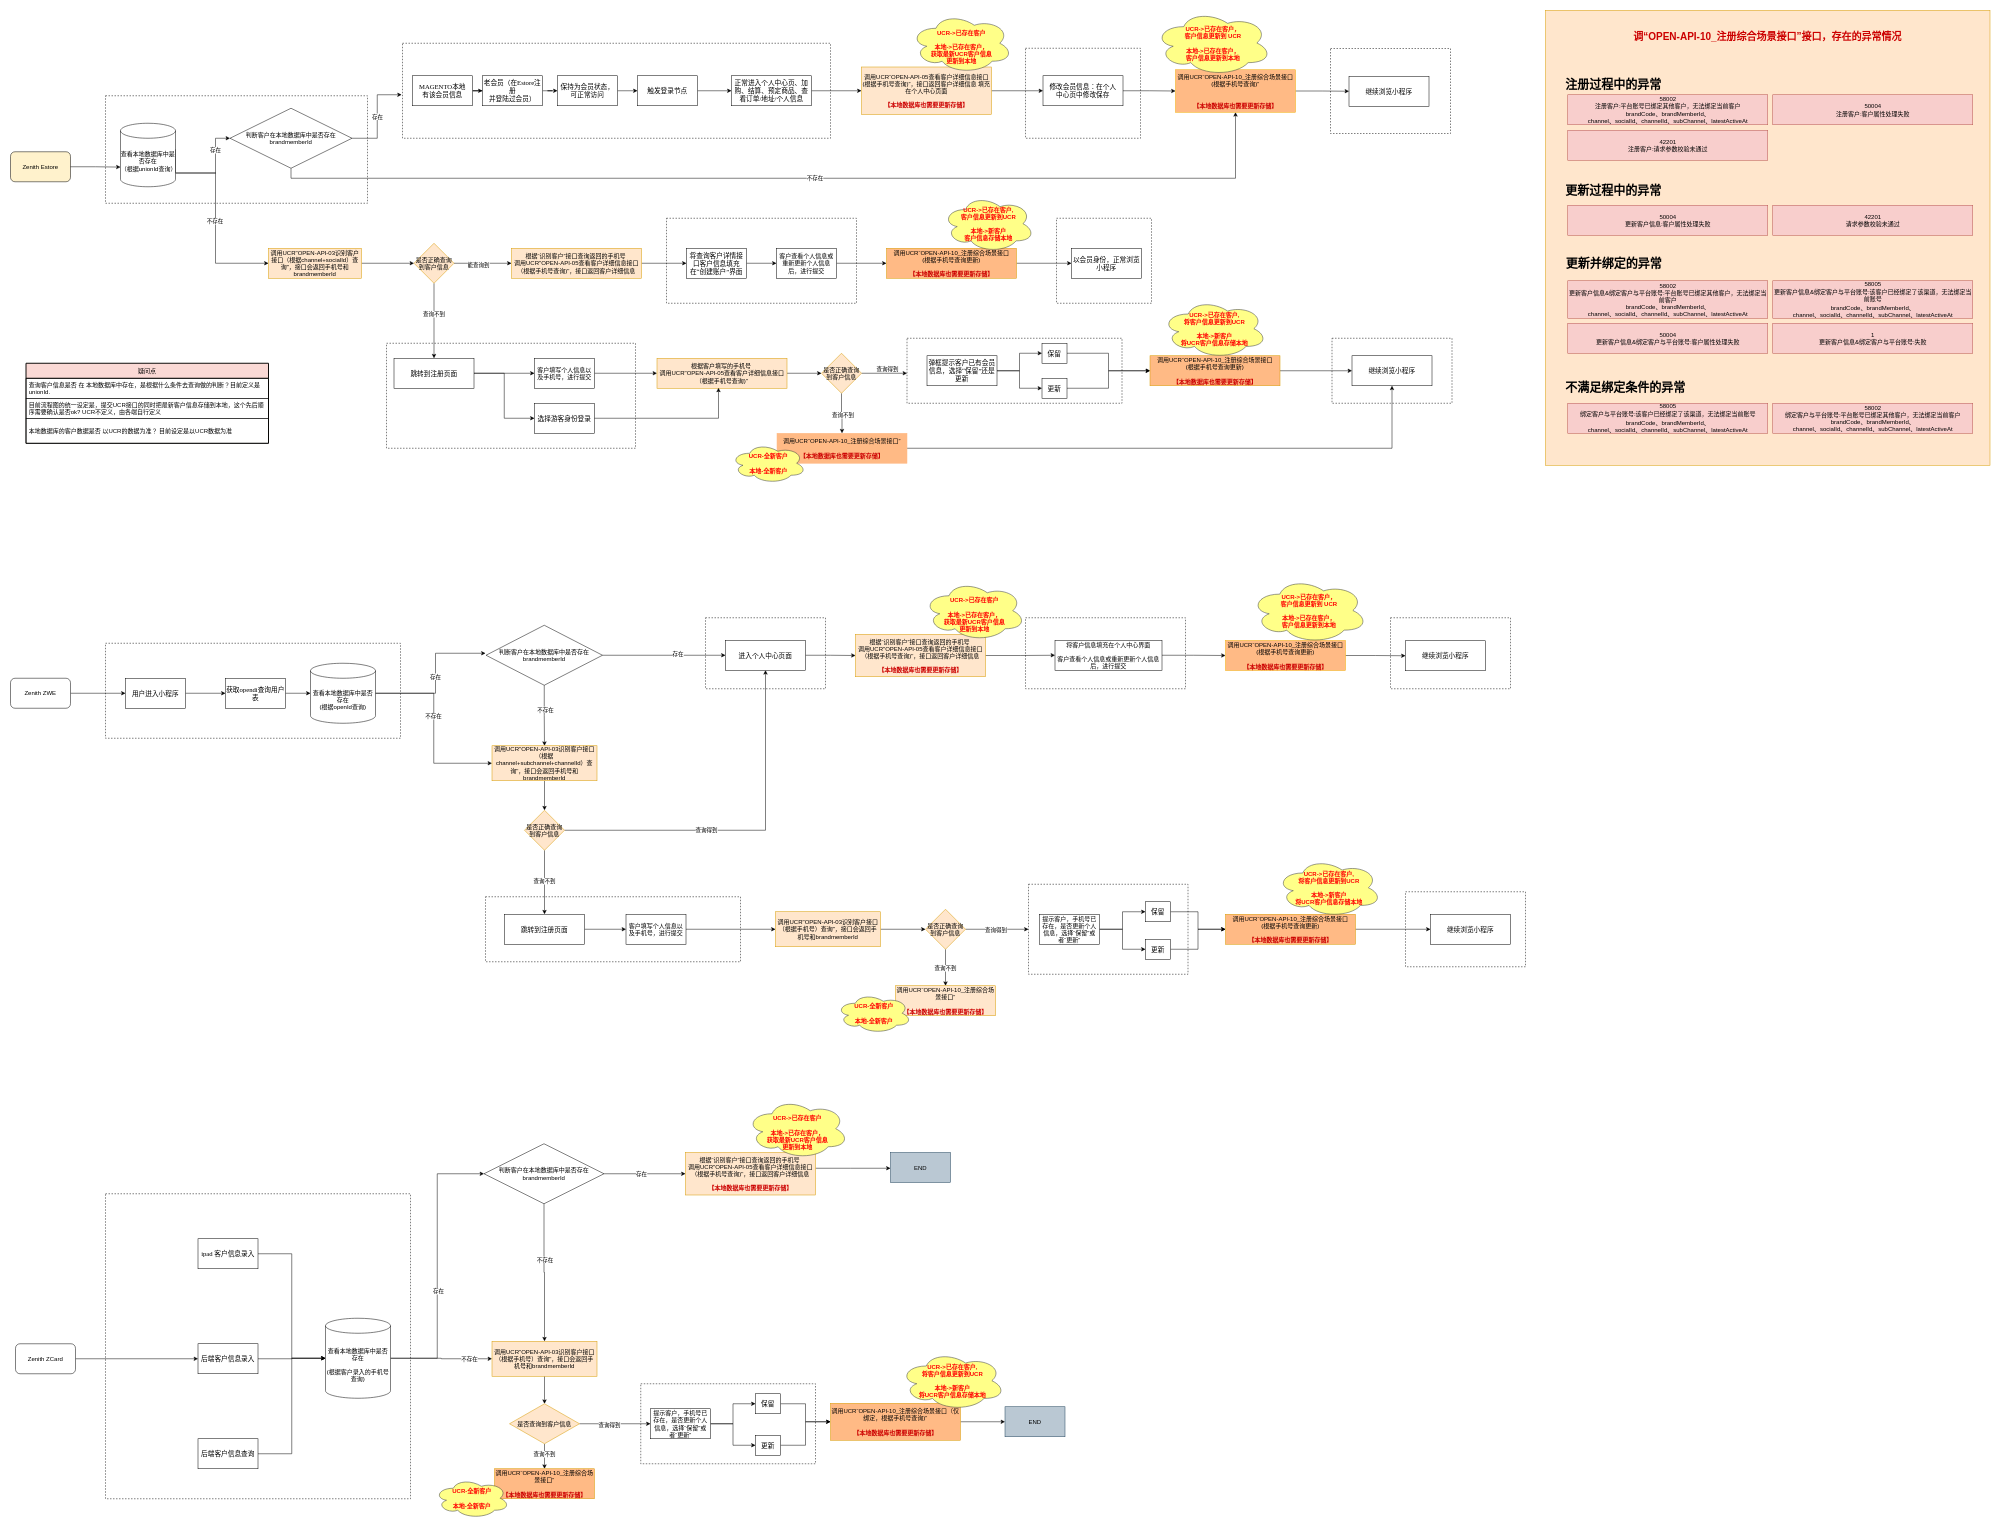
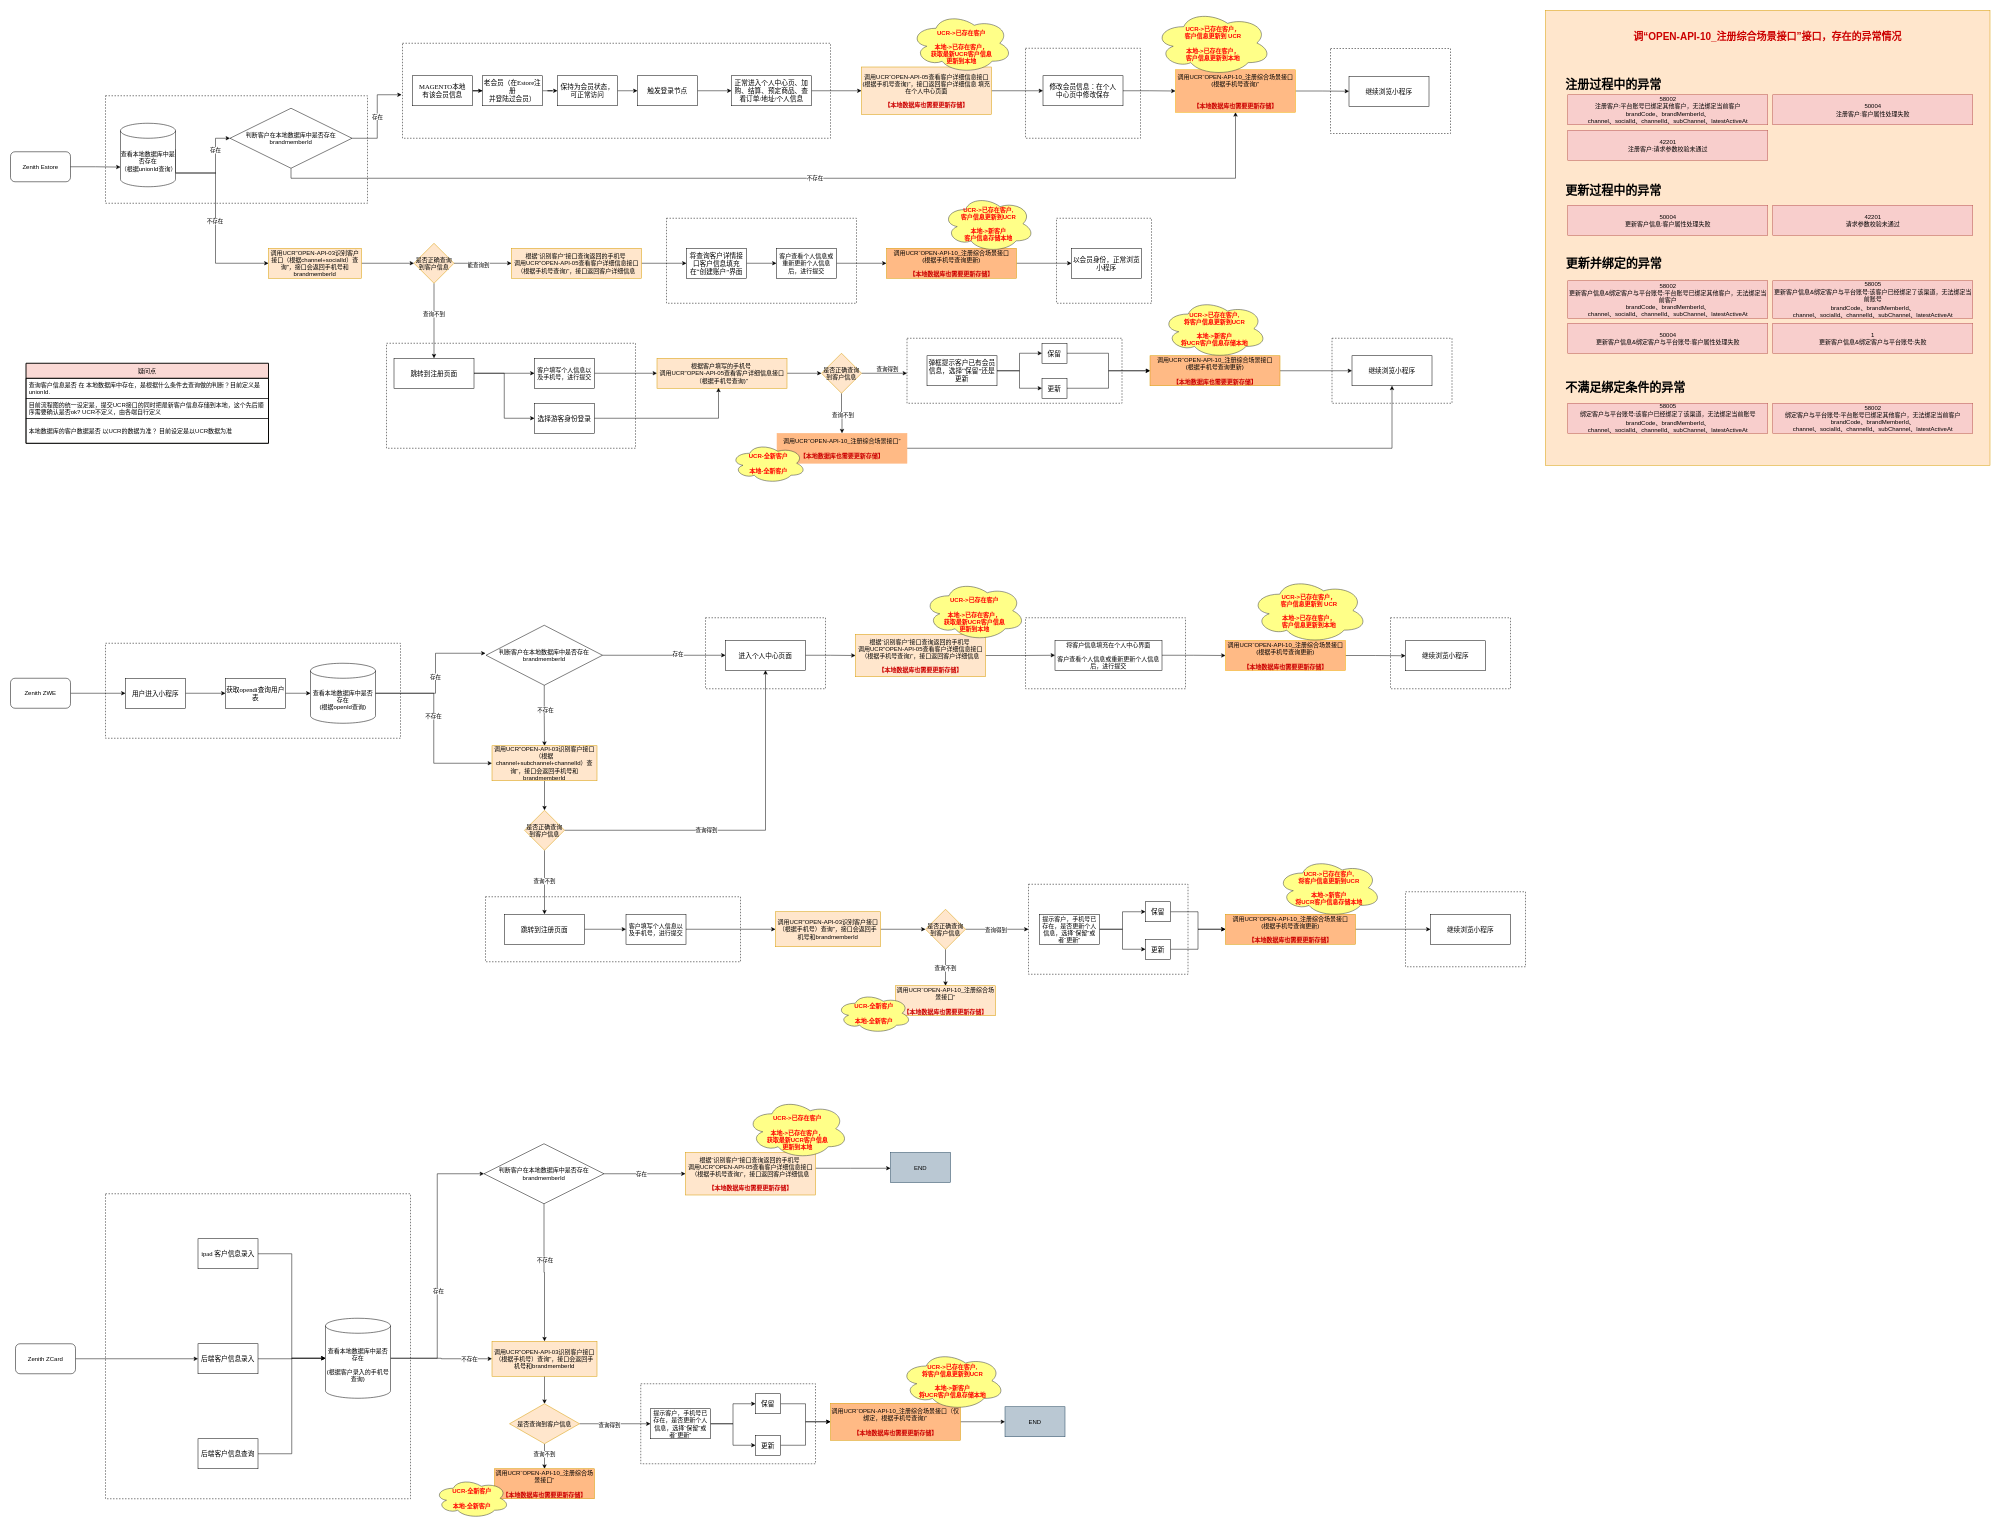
- <mxCell id="18" value="Zenith Estore" style="rounded=1;whiteSpace=wrap;html=1;fillColor=#fff2cc;" parent="1" vertex="1"><mxGeometry x="20" y="303" width="120" height="60" as="geometry" /></mxCell>
+ <mxCell id="18" value="Zenith Estore" style="rounded=1;whiteSpace=wrap;html=1;" parent="1" vertex="1"><mxGeometry x="20" y="303" width="120" height="60" as="geometry" /></mxCell>
